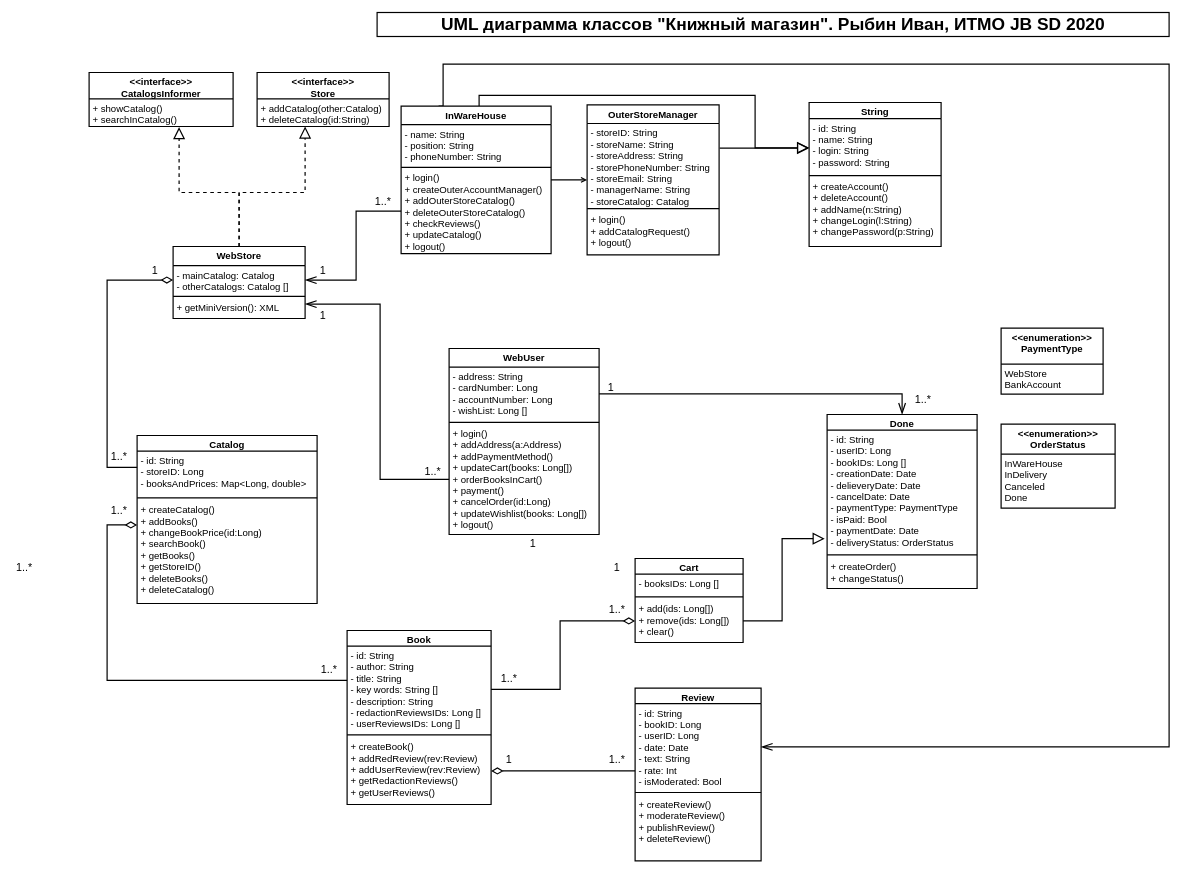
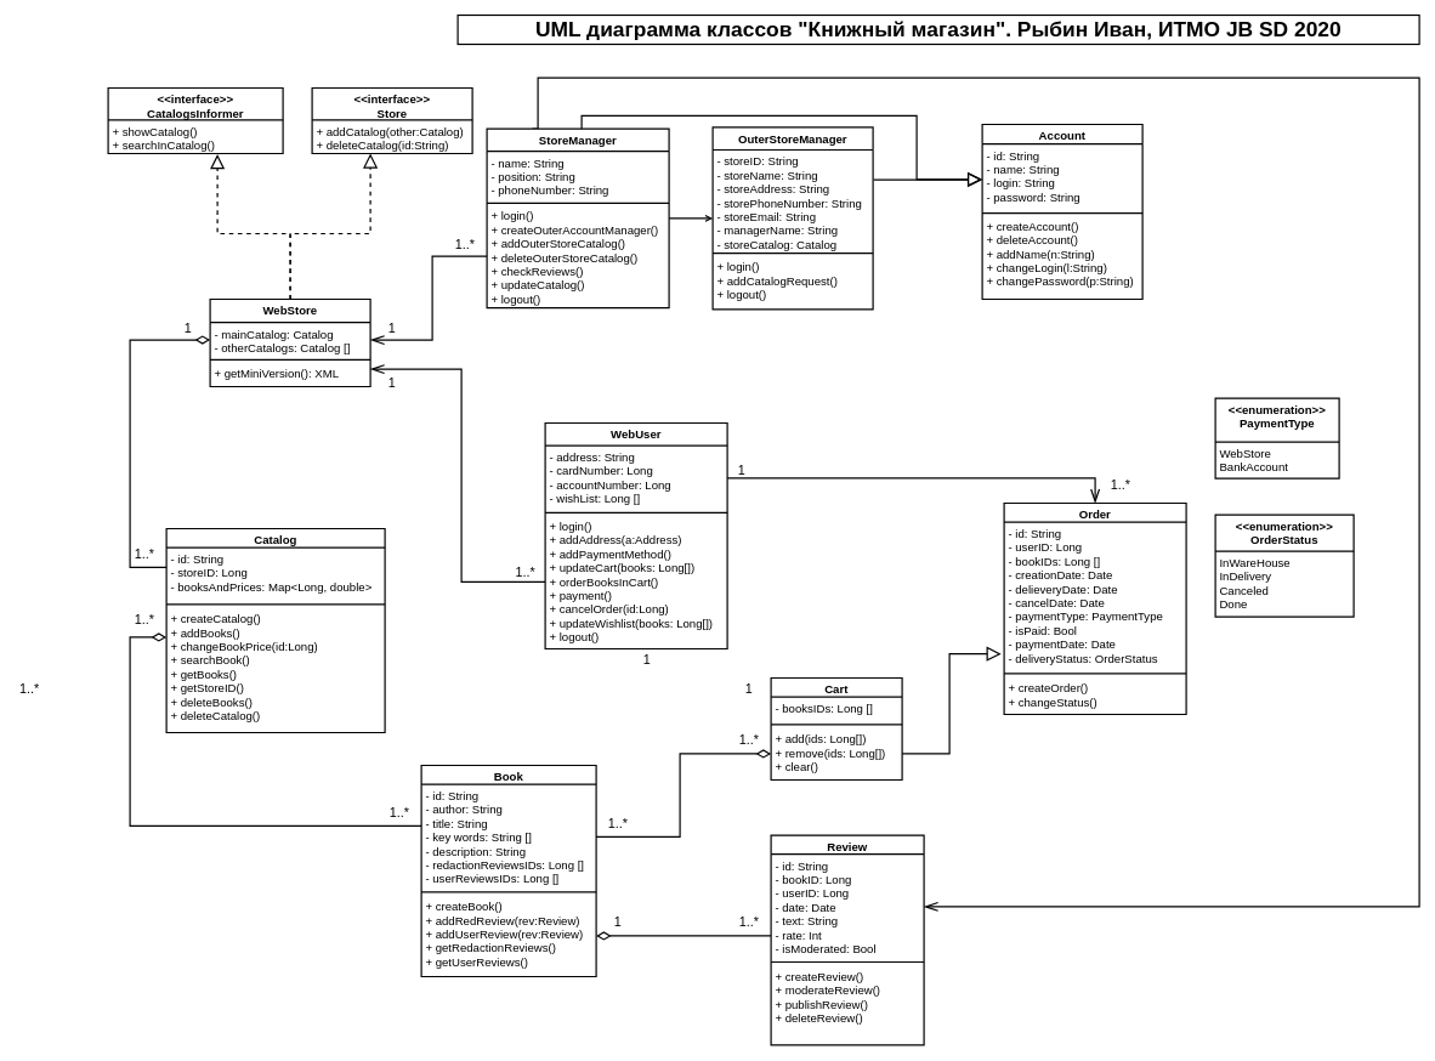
- <mxCell id="58" value="String" style="swimlane;fontStyle=1;align=center;verticalAlign=top;childLayout=stackLayout;horizontal=1;startSize=27;horizontalStack=0;resizeParent=1;resizeParentMax=0;resizeLast=0;collapsible=1;marginBottom=0;fontSize=16;strokeWidth=2;" parent="1" vertex="1"><mxGeometry x="1348" y="170" width="220" height="240" as="geometry"><mxRectangle x="230" y="240" width="60" height="26" as="alternateBounds" /></mxGeometry></mxCell>
+ <mxCell id="58" value="Account" style="swimlane;fontStyle=1;align=center;verticalAlign=top;childLayout=stackLayout;horizontal=1;startSize=27;horizontalStack=0;resizeParent=1;resizeParentMax=0;resizeLast=0;collapsible=1;marginBottom=0;fontSize=16;strokeWidth=2;" parent="1" vertex="1"><mxGeometry x="1348" y="170" width="220" height="240" as="geometry"><mxRectangle x="230" y="240" width="60" height="26" as="alternateBounds" /></mxGeometry></mxCell>
- <mxCell id="46" value="InWareHouse" style="swimlane;fontStyle=1;align=center;verticalAlign=top;childLayout=stackLayout;horizontal=1;startSize=31;horizontalStack=0;resizeParent=1;resizeParentMax=0;resizeLast=0;collapsible=1;marginBottom=0;fontSize=16;strokeWidth=2;" parent="1" vertex="1"><mxGeometry x="668" y="176" width="250" height="246" as="geometry"><mxRectangle x="230" y="240" width="60" height="26" as="alternateBounds" /></mxGeometry></mxCell>
+ <mxCell id="46" value="StoreManager" style="swimlane;fontStyle=1;align=center;verticalAlign=top;childLayout=stackLayout;horizontal=1;startSize=31;horizontalStack=0;resizeParent=1;resizeParentMax=0;resizeLast=0;collapsible=1;marginBottom=0;fontSize=16;strokeWidth=2;" parent="1" vertex="1"><mxGeometry x="668" y="176" width="250" height="246" as="geometry"><mxRectangle x="230" y="240" width="60" height="26" as="alternateBounds" /></mxGeometry></mxCell>
- <mxCell id="50" value="Done" style="swimlane;fontStyle=1;align=center;verticalAlign=top;childLayout=stackLayout;horizontal=1;startSize=26;horizontalStack=0;resizeParent=1;resizeParentMax=0;resizeLast=0;collapsible=1;marginBottom=0;fontSize=16;strokeWidth=2;" parent="1" vertex="1"><mxGeometry x="1378" y="690" width="250" height="290" as="geometry"><mxRectangle x="230" y="240" width="60" height="26" as="alternateBounds" /></mxGeometry></mxCell>
+ <mxCell id="50" value="Order" style="swimlane;fontStyle=1;align=center;verticalAlign=top;childLayout=stackLayout;horizontal=1;startSize=26;horizontalStack=0;resizeParent=1;resizeParentMax=0;resizeLast=0;collapsible=1;marginBottom=0;fontSize=16;strokeWidth=2;" parent="1" vertex="1"><mxGeometry x="1378" y="690" width="250" height="290" as="geometry"><mxRectangle x="230" y="240" width="60" height="26" as="alternateBounds" /></mxGeometry></mxCell>
